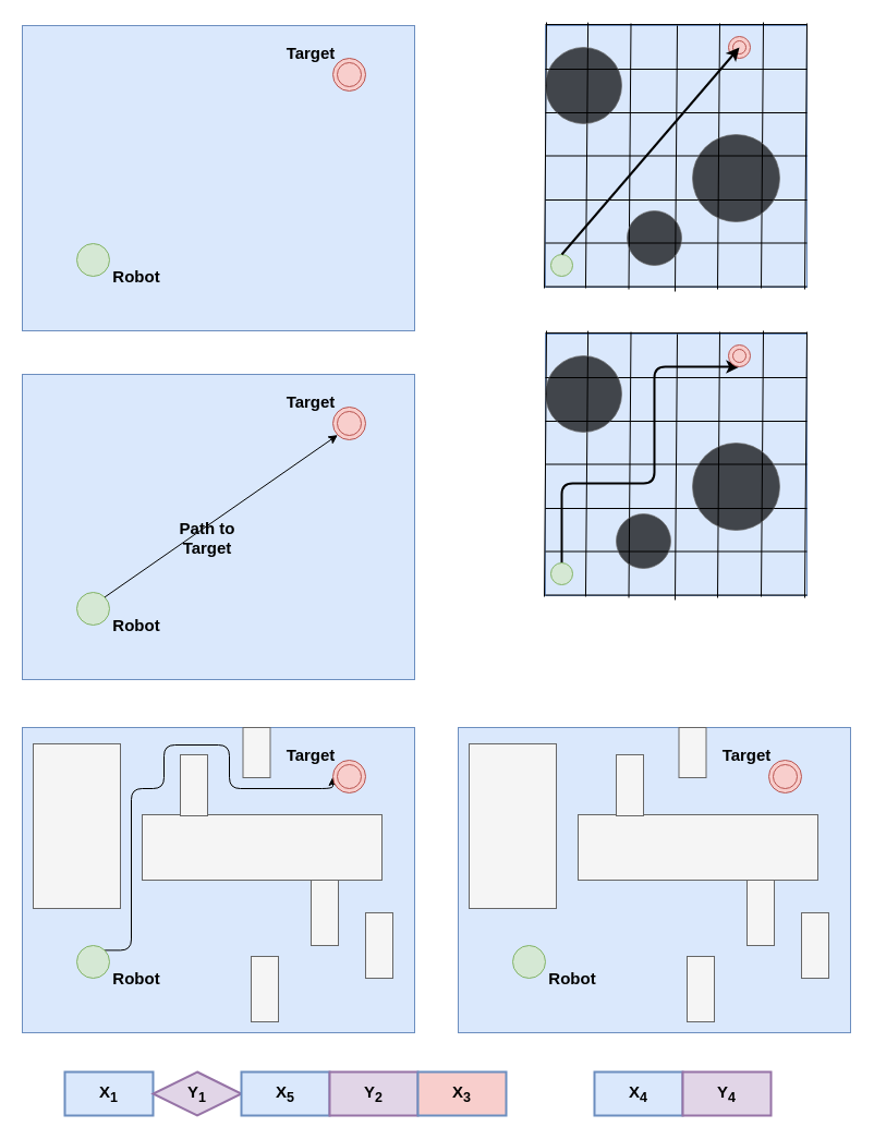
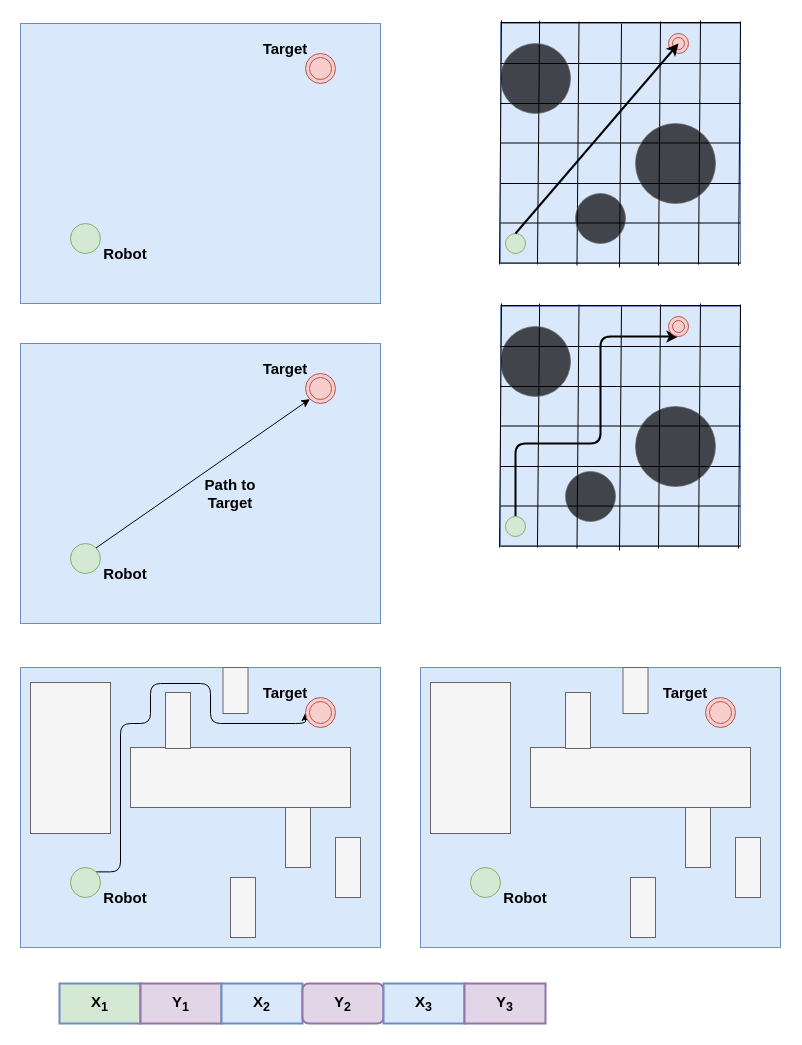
- <mxCell id="13" value="&lt;b&gt;&lt;font style=&quot;font-size: 15px&quot;&gt;Path to Target&lt;/font&gt;&lt;/b&gt;" style="text;html=1;strokeColor=none;fillColor=none;align=center;verticalAlign=middle;whiteSpace=wrap;rounded=0;" vertex="1" parent="1"><mxGeometry x="160" y="483" width="60" height="20" as="geometry" /></mxCell>
+ <mxCell id="13" value="&lt;b&gt;&lt;font style=&quot;font-size: 15px&quot;&gt;Path to Target&lt;/font&gt;&lt;/b&gt;" style="text;html=1;strokeColor=none;fillColor=none;align=center;verticalAlign=middle;whiteSpace=wrap;rounded=0;" vertex="1" parent="1"><mxGeometry x="200" y="483" width="60" height="20" as="geometry" /></mxCell>
- <mxCell id="81" value="&lt;b&gt;&lt;font style=&quot;font-size: 15px&quot;&gt;X&lt;sub&gt;1&lt;/sub&gt;&lt;/font&gt;&lt;/b&gt;" style="rounded=0;whiteSpace=wrap;html=1;strokeWidth=2;fillColor=#dae8fc;strokeColor=#6c8ebf;" vertex="1" parent="1"><mxGeometry x="59" y="983" width="81" height="40" as="geometry" /></mxCell>
+ <mxCell id="81" value="&lt;b&gt;&lt;font style=&quot;font-size: 15px&quot;&gt;X&lt;sub&gt;1&lt;/sub&gt;&lt;/font&gt;&lt;/b&gt;" style="rounded=0;whiteSpace=wrap;html=1;strokeWidth=2;fillColor=#d5e8d4;strokeColor=#6c8ebf;" vertex="1" parent="1"><mxGeometry x="59" y="983" width="81" height="40" as="geometry" /></mxCell>
- <mxCell id="82" value="&lt;b&gt;&lt;font style=&quot;font-size: 15px&quot;&gt;Y&lt;sub&gt;1&lt;/sub&gt;&lt;/font&gt;&lt;/b&gt;" style="rhombus;whiteSpace=wrap;html=1;strokeWidth=2;fillColor=#e1d5e7;strokeColor=#9673a6;" vertex="1" parent="1"><mxGeometry x="140" y="983" width="81" height="40" as="geometry" /></mxCell>
+ <mxCell id="82" value="&lt;b&gt;&lt;font style=&quot;font-size: 15px&quot;&gt;Y&lt;sub&gt;1&lt;/sub&gt;&lt;/font&gt;&lt;/b&gt;" style="rounded=0;whiteSpace=wrap;html=1;strokeWidth=2;fillColor=#e1d5e7;strokeColor=#9673a6;" vertex="1" parent="1"><mxGeometry x="140" y="983" width="81" height="40" as="geometry" /></mxCell>
- <mxCell id="83" value="&lt;b&gt;&lt;font style=&quot;font-size: 15px&quot;&gt;X&lt;sub&gt;5&lt;/sub&gt;&lt;/font&gt;&lt;/b&gt;" style="rounded=0;whiteSpace=wrap;html=1;strokeWidth=2;fillColor=#dae8fc;strokeColor=#6c8ebf;" vertex="1" parent="1"><mxGeometry x="221" y="983" width="81" height="40" as="geometry" /></mxCell>
+ <mxCell id="83" value="&lt;b&gt;&lt;font style=&quot;font-size: 15px&quot;&gt;X&lt;sub&gt;2&lt;/sub&gt;&lt;/font&gt;&lt;/b&gt;" style="rounded=0;whiteSpace=wrap;html=1;strokeWidth=2;fillColor=#dae8fc;strokeColor=#6c8ebf;" vertex="1" parent="1"><mxGeometry x="221" y="983" width="81" height="40" as="geometry" /></mxCell>
- <mxCell id="84" value="&lt;b&gt;&lt;font style=&quot;font-size: 15px&quot;&gt;Y&lt;sub&gt;2&lt;/sub&gt;&lt;/font&gt;&lt;/b&gt;" style="rounded=0;whiteSpace=wrap;html=1;strokeWidth=2;fillColor=#e1d5e7;strokeColor=#9673a6;" vertex="1" parent="1"><mxGeometry x="302" y="983" width="81" height="40" as="geometry" /></mxCell>
+ <mxCell id="84" value="&lt;b&gt;&lt;font style=&quot;font-size: 15px&quot;&gt;Y&lt;sub&gt;2&lt;/sub&gt;&lt;/font&gt;&lt;/b&gt;" style="whiteSpace=wrap;html=1;strokeWidth=2;fillColor=#e1d5e7;strokeColor=#9673a6;rounded=1;" vertex="1" parent="1"><mxGeometry x="302" y="983" width="81" height="40" as="geometry" /></mxCell>
- <mxCell id="85" value="&lt;b&gt;&lt;font style=&quot;font-size: 15px&quot;&gt;X&lt;sub&gt;3&lt;/sub&gt;&lt;/font&gt;&lt;/b&gt;" style="rounded=0;whiteSpace=wrap;html=1;strokeWidth=2;fillColor=#f8cecc;strokeColor=#6c8ebf;" vertex="1" parent="1"><mxGeometry x="383" y="983" width="81" height="40" as="geometry" /></mxCell>
+ <mxCell id="85" value="&lt;b&gt;&lt;font style=&quot;font-size: 15px&quot;&gt;X&lt;sub&gt;3&lt;/sub&gt;&lt;/font&gt;&lt;/b&gt;" style="rounded=0;whiteSpace=wrap;html=1;strokeWidth=2;fillColor=#dae8fc;strokeColor=#6c8ebf;" vertex="1" parent="1"><mxGeometry x="383" y="983" width="81" height="40" as="geometry" /></mxCell>
+ <mxCell id="86" value="&lt;b&gt;&lt;font style=&quot;font-size: 15px&quot;&gt;Y&lt;sub&gt;3&lt;/sub&gt;&lt;/font&gt;&lt;/b&gt;" style="rounded=0;whiteSpace=wrap;html=1;strokeWidth=2;fillColor=#e1d5e7;strokeColor=#9673a6;" vertex="1" parent="1"><mxGeometry x="464" y="983" width="81" height="40" as="geometry" /></mxCell>
- <mxCell id="87" value="&lt;b&gt;&lt;font style=&quot;font-size: 15px&quot;&gt;X&lt;sub&gt;4&lt;/sub&gt;&lt;/font&gt;&lt;/b&gt;" style="rounded=0;whiteSpace=wrap;html=1;strokeWidth=2;fillColor=#dae8fc;strokeColor=#6c8ebf;" vertex="1" parent="1"><mxGeometry x="545" y="983" width="81" height="40" as="geometry" /></mxCell>
- <mxCell id="88" value="&lt;b&gt;&lt;font style=&quot;font-size: 15px&quot;&gt;Y&lt;sub&gt;4&lt;/sub&gt;&lt;/font&gt;&lt;/b&gt;" style="rounded=0;whiteSpace=wrap;html=1;strokeWidth=2;fillColor=#e1d5e7;strokeColor=#9673a6;" vertex="1" parent="1"><mxGeometry x="626" y="983" width="81" height="40" as="geometry" /></mxCell>
